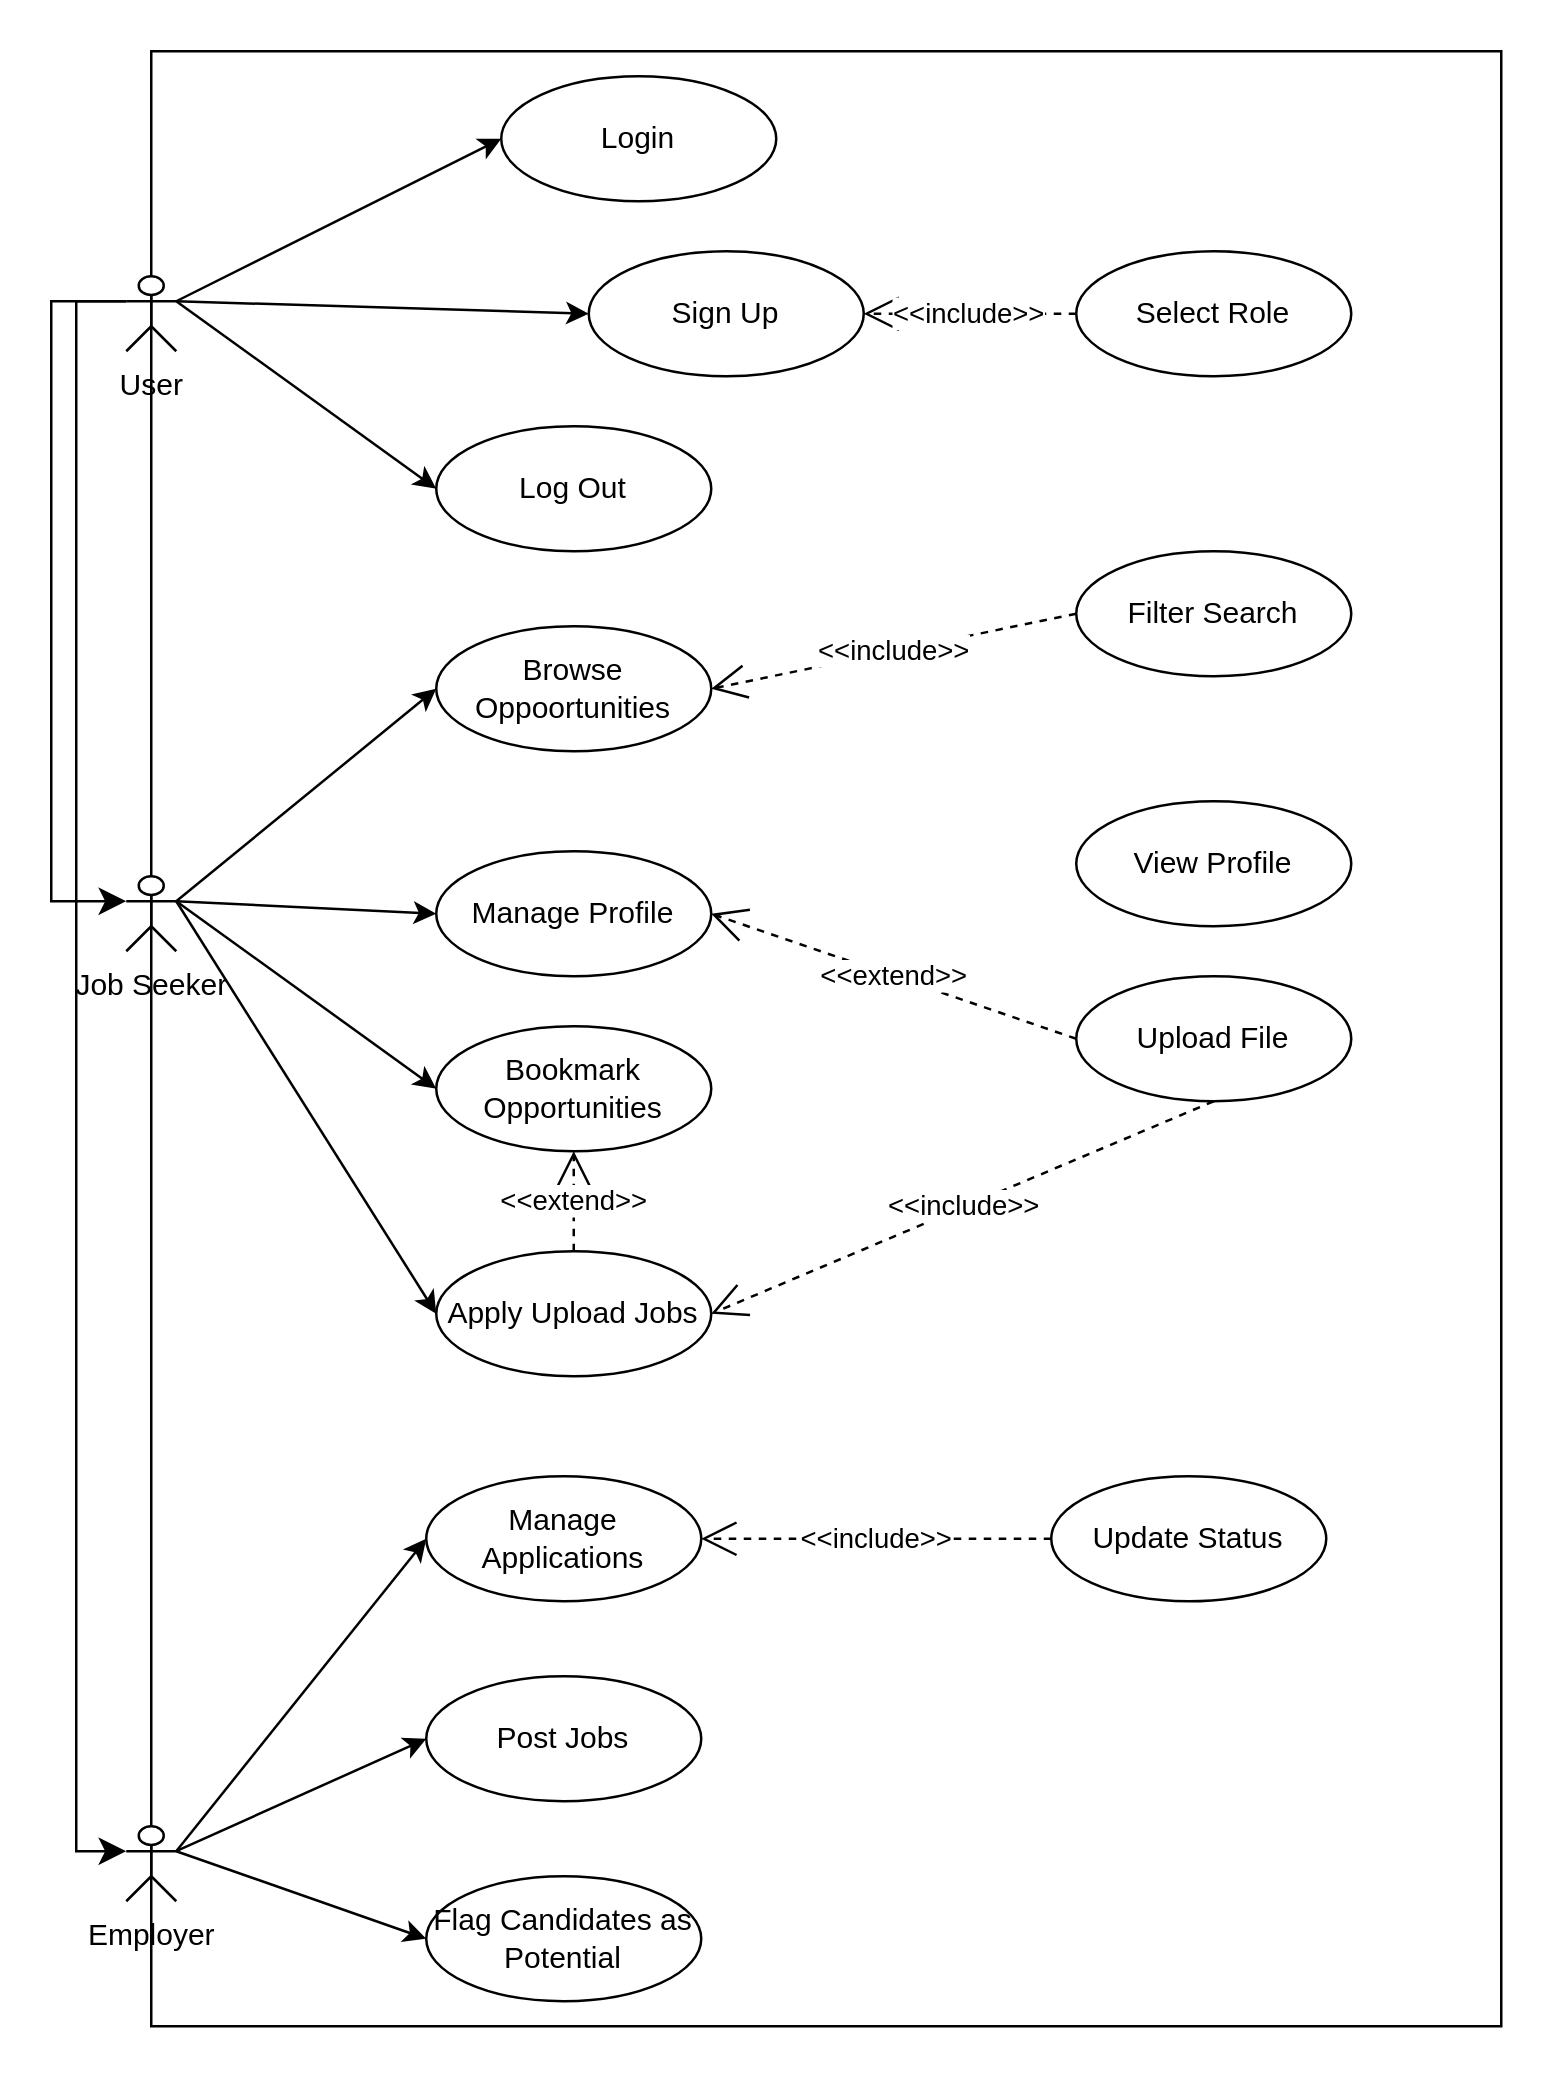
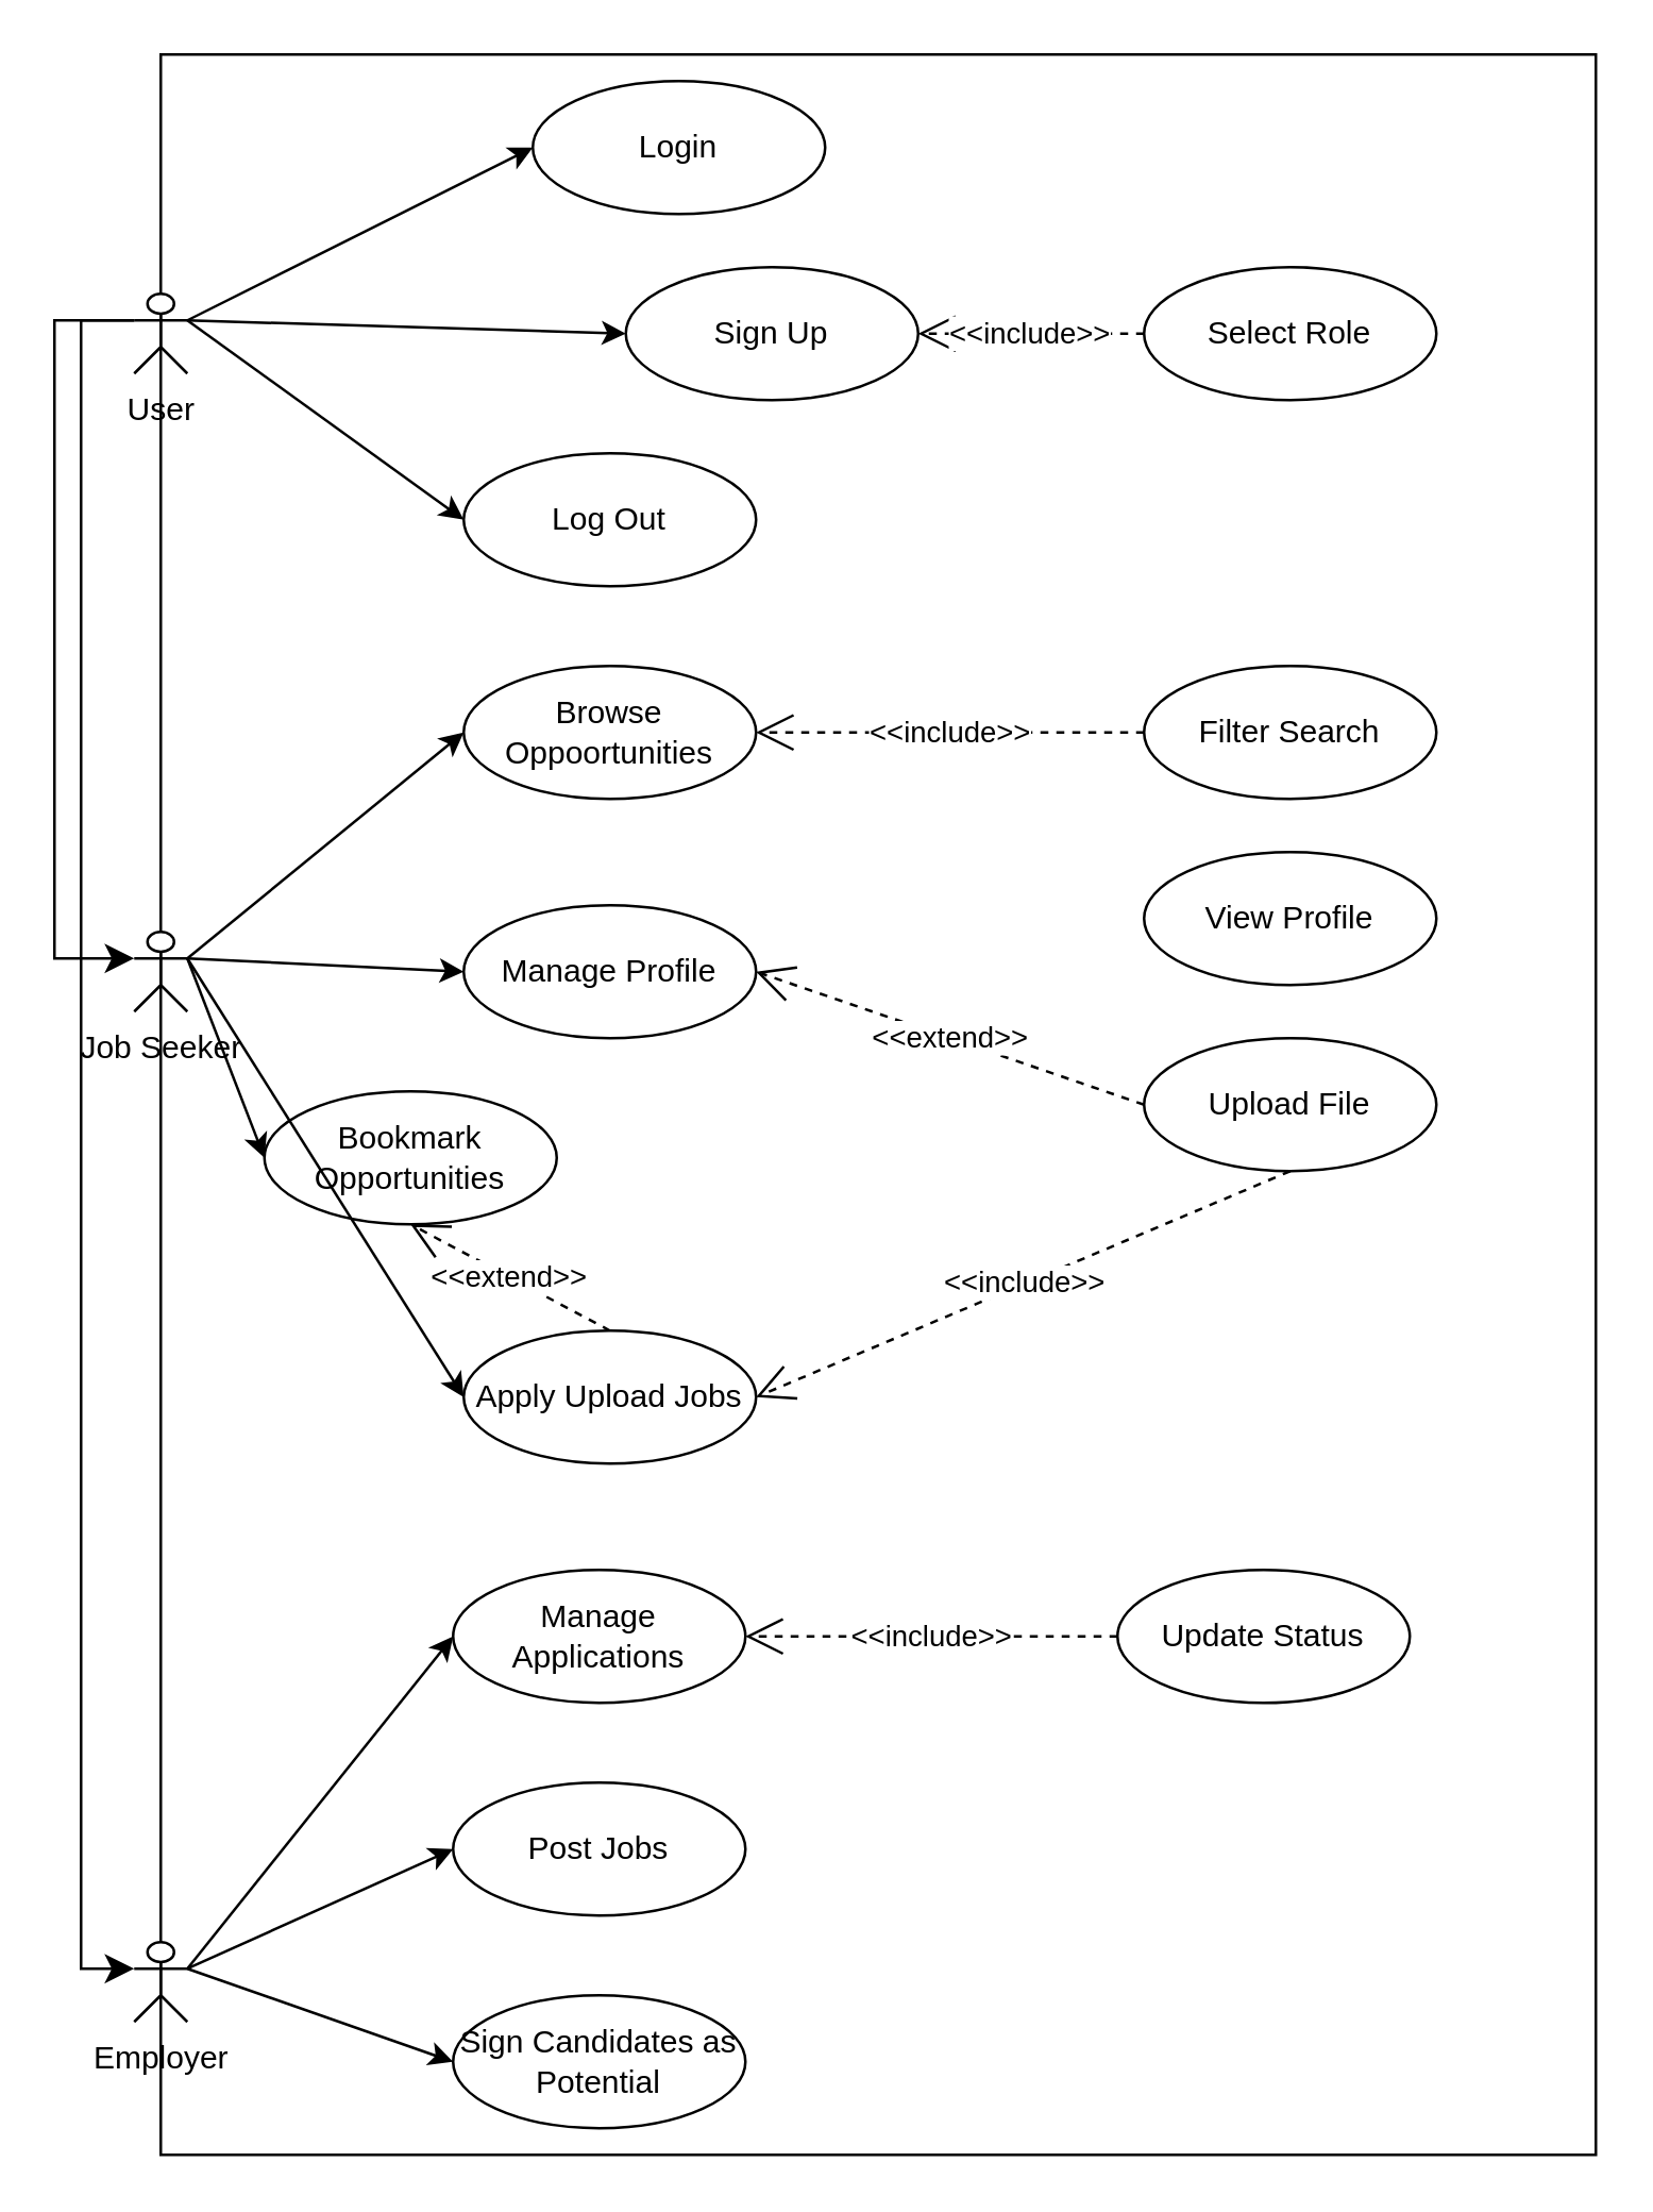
- <mxCell id="7" value="Filter Search" style="ellipse;whiteSpace=wrap;html=1;" parent="1" vertex="1"><mxGeometry x="430" y="220" width="110" height="50" as="geometry" /></mxCell>
+ <mxCell id="7" value="Filter Search" style="ellipse;whiteSpace=wrap;html=1;" parent="1" vertex="1"><mxGeometry x="430" y="250" width="110" height="50" as="geometry" /></mxCell>
- <mxCell id="9" value="Bookmark Opportunities" style="ellipse;whiteSpace=wrap;html=1;" parent="1" vertex="1"><mxGeometry x="174" y="410" width="110" height="50" as="geometry" /></mxCell>
+ <mxCell id="9" value="Bookmark Opportunities" style="ellipse;whiteSpace=wrap;html=1;" parent="1" vertex="1"><mxGeometry x="99" y="410" width="110" height="50" as="geometry" /></mxCell>
- <mxCell id="36" value="Flag Candidates as Potential" style="ellipse;whiteSpace=wrap;html=1;" vertex="1" parent="1"><mxGeometry x="170" y="750" width="110" height="50" as="geometry" /></mxCell>
+ <mxCell id="36" value="Sign Candidates as Potential" style="ellipse;whiteSpace=wrap;html=1;" vertex="1" parent="1"><mxGeometry x="170" y="750" width="110" height="50" as="geometry" /></mxCell>
